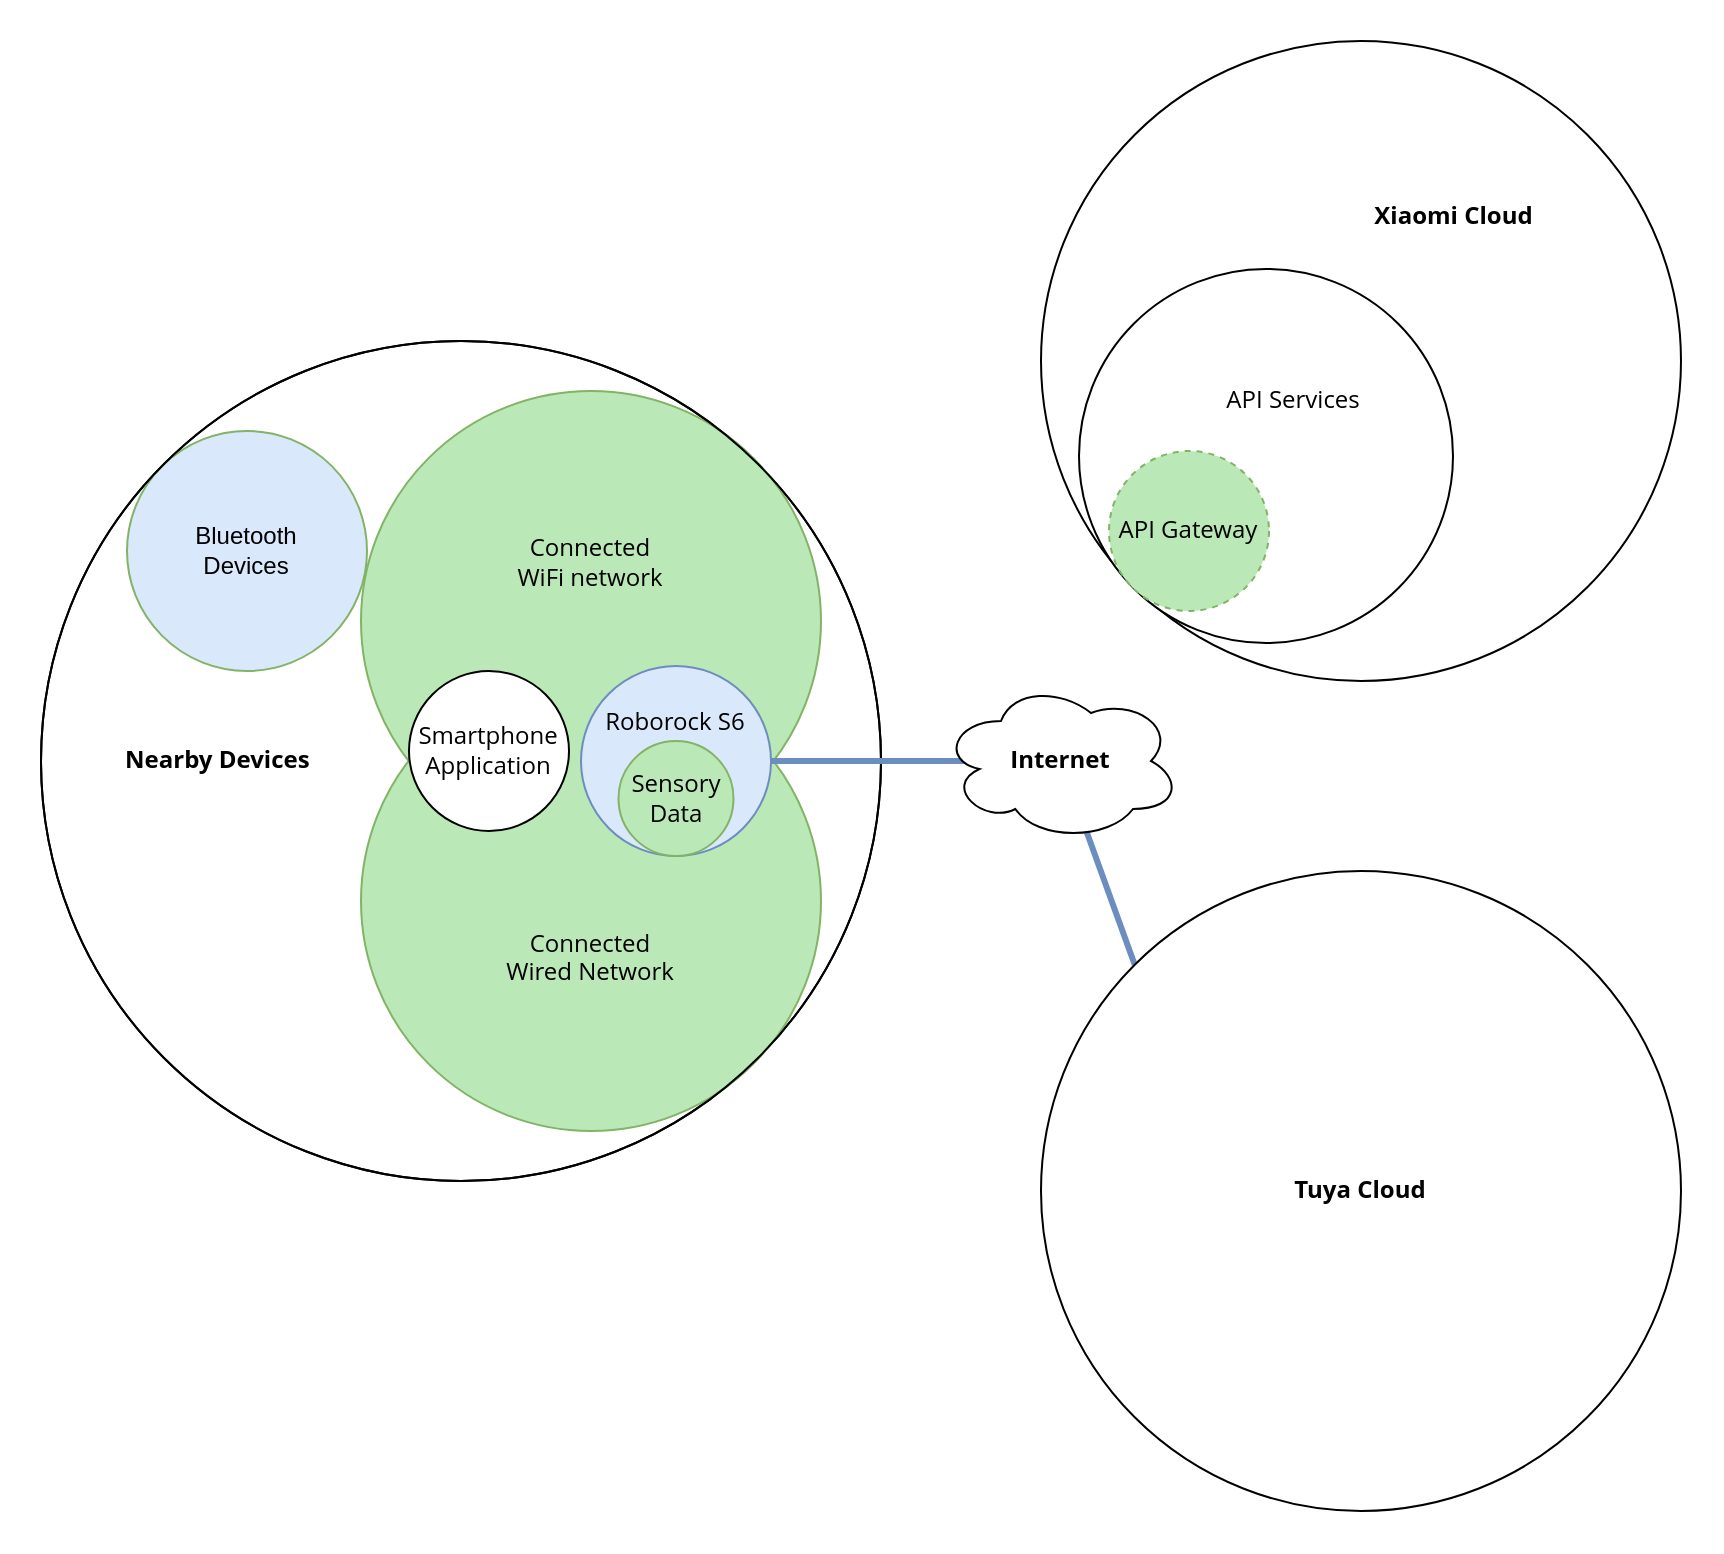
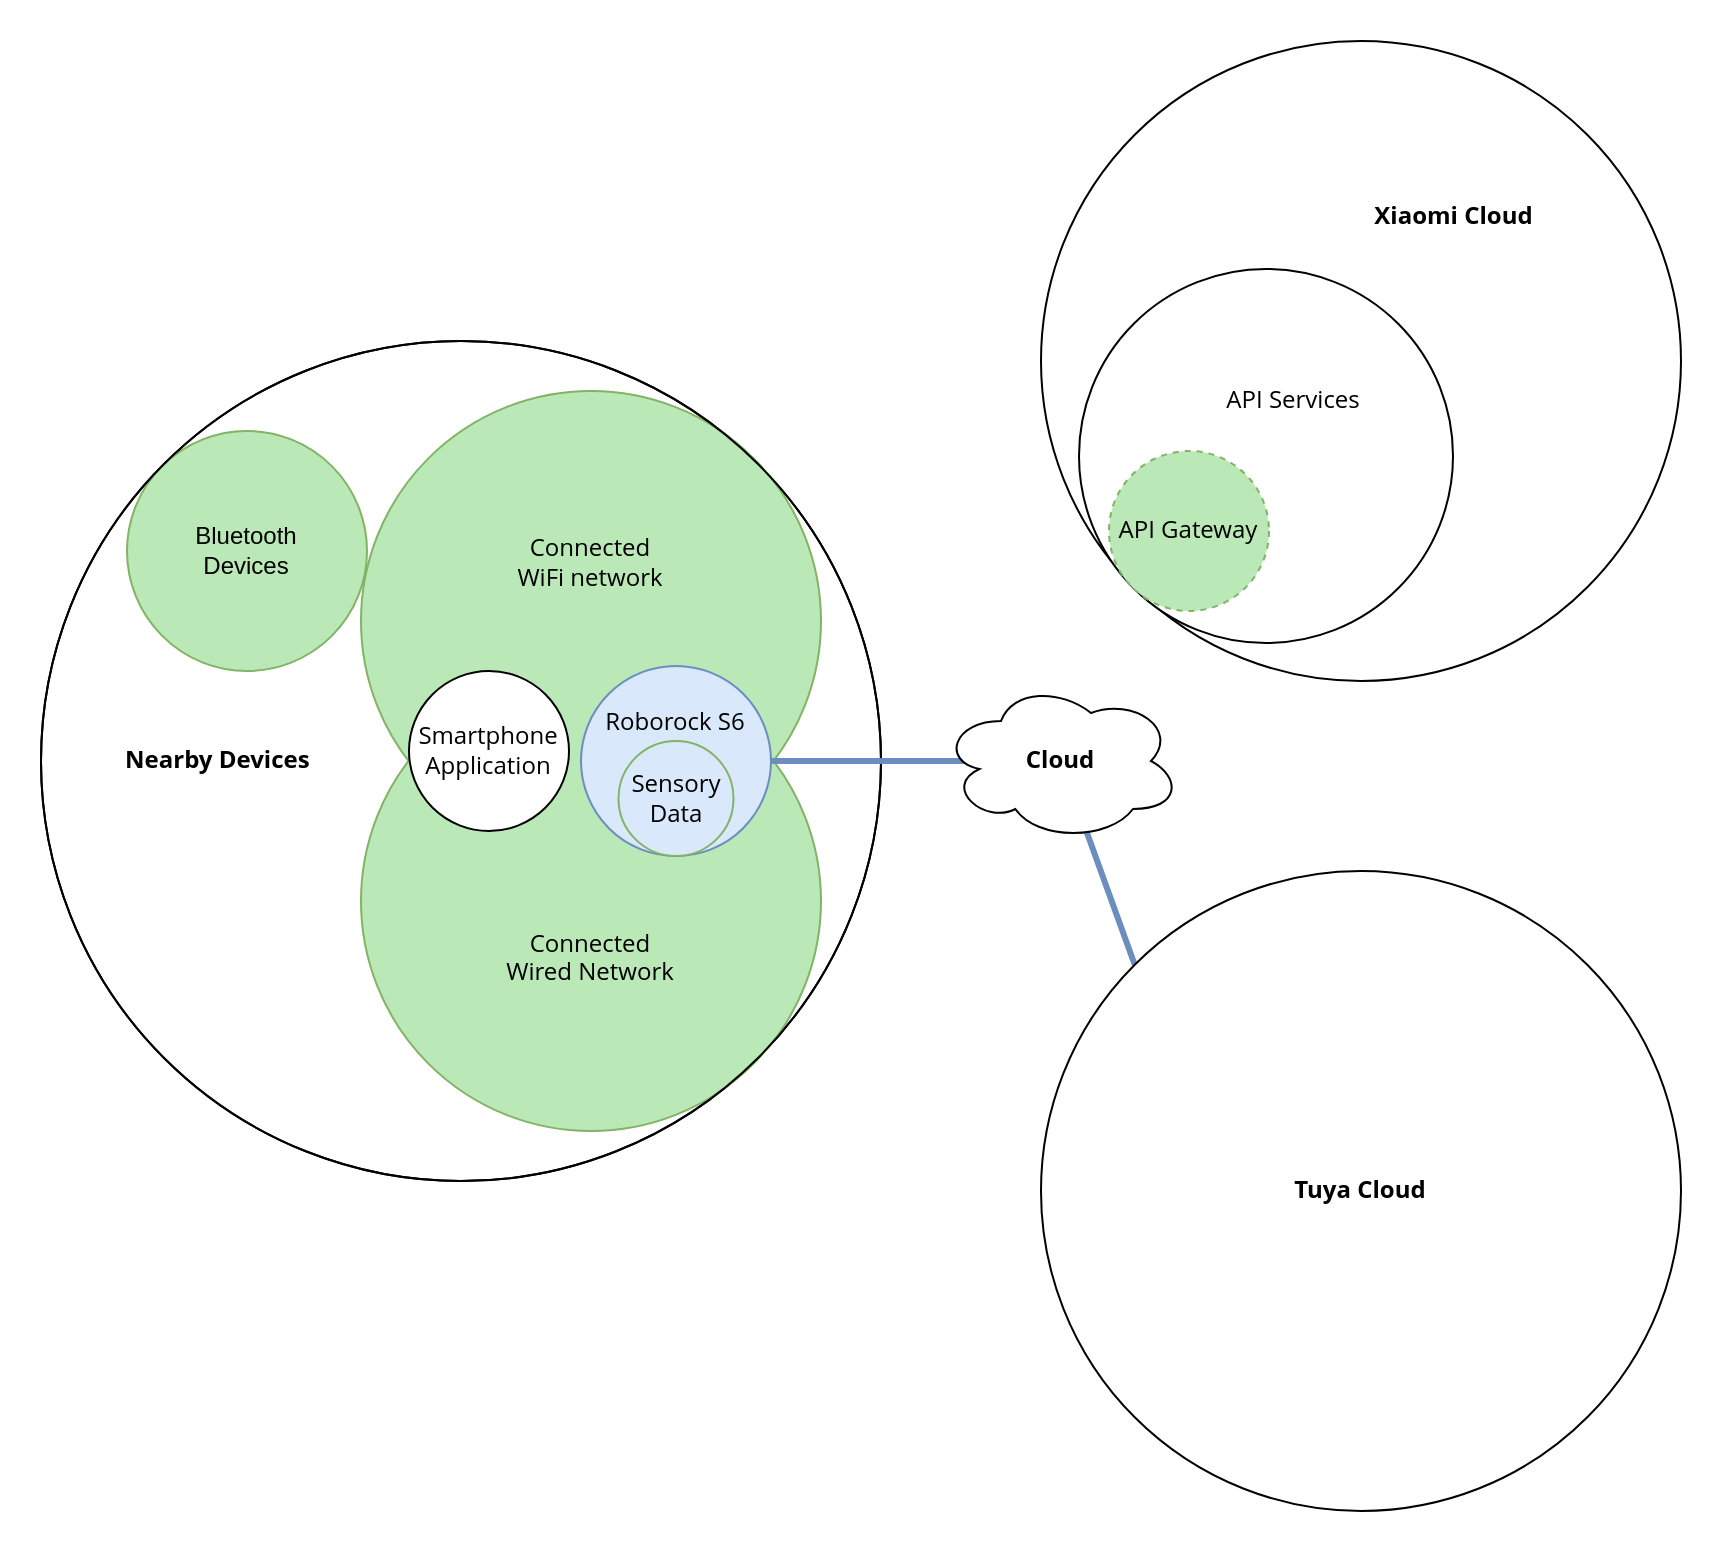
- <mxCell id="13" value="Bluetooth&lt;br&gt;Devices" style="ellipse;whiteSpace=wrap;html=1;aspect=fixed;rounded=0;shadow=0;labelBackgroundColor=none;sketch=0;strokeColor=#82b366;fillColor=#dae8fc;" vertex="1" parent="4"><mxGeometry x="43" y="45" width="120" height="120" as="geometry" /></mxCell>
+ <mxCell id="13" value="Bluetooth&lt;br&gt;Devices" style="ellipse;whiteSpace=wrap;html=1;aspect=fixed;rounded=0;shadow=0;labelBackgroundColor=none;sketch=0;strokeColor=#82b366;fillColor=#BBE8B7;" vertex="1" parent="4"><mxGeometry x="43" y="45" width="120" height="120" as="geometry" /></mxCell>
- <mxCell id="18" value="Internet" style="ellipse;shape=cloud;whiteSpace=wrap;html=1;fontFamily=Open Sans;fontSource=https%3A%2F%2Ffonts.googleapis.com%2Fcss%3Ffamily%3DOpen%2BSans;align=center;verticalAlign=middle;fontStyle=1" parent="1" vertex="1"><mxGeometry x="470" y="340" width="120" height="80" as="geometry" /></mxCell>
+ <mxCell id="18" value="Cloud" style="ellipse;shape=cloud;whiteSpace=wrap;html=1;fontFamily=Open Sans;fontSource=https%3A%2F%2Ffonts.googleapis.com%2Fcss%3Ffamily%3DOpen%2BSans;align=center;verticalAlign=middle;fontStyle=1" parent="1" vertex="1"><mxGeometry x="470" y="340" width="120" height="80" as="geometry" /></mxCell>
- <mxCell id="12" value="Sensory Data" style="ellipse;whiteSpace=wrap;html=1;aspect=fixed;align=center;fontFamily=Open Sans;fontSource=https%3A%2F%2Ffonts.googleapis.com%2Fcss%3Ffamily%3DOpen%2BSans;fillColor=#BBE8B7;strokeColor=#82b366;" parent="10" vertex="1"><mxGeometry x="18.75" y="37.5" width="57.5" height="57.5" as="geometry" /></mxCell>
+ <mxCell id="12" value="Sensory Data" style="ellipse;whiteSpace=wrap;html=1;aspect=fixed;align=center;fontFamily=Open Sans;fontSource=https%3A%2F%2Ffonts.googleapis.com%2Fcss%3Ffamily%3DOpen%2BSans;fillColor=#dae8fc;strokeColor=#82b366;" parent="10" vertex="1"><mxGeometry x="18.75" y="37.5" width="57.5" height="57.5" as="geometry" /></mxCell>
